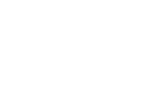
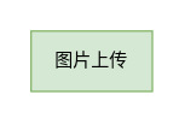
+ <mxCell id="2" value="图片上传" style="rounded=0;whiteSpace=wrap;html=1;fillColor=#d5e8d4;strokeColor=#82b366;" vertex="1" parent="1"><mxGeometry x="20" y="20" width="80" height="40" as="geometry" /></mxCell>
